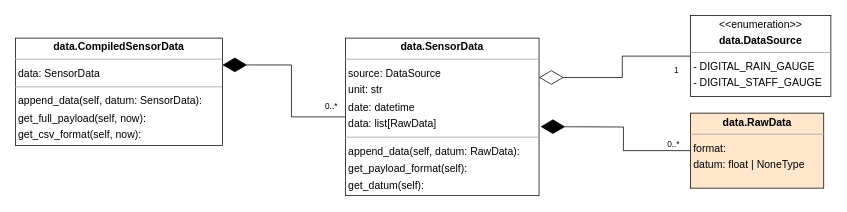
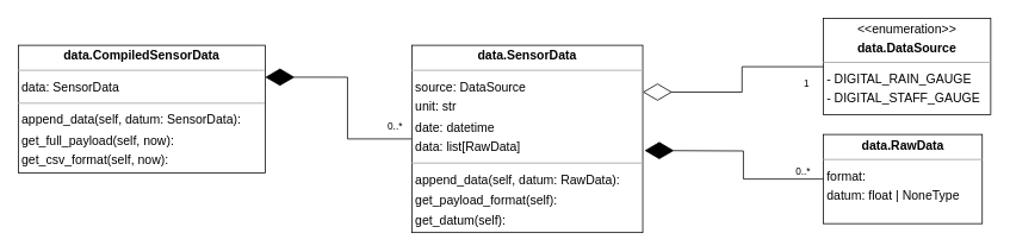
- <mxCell id="10" value="&lt;p style=&quot;margin:0px;margin-top:4px;text-align:center;&quot;&gt;&lt;b&gt;data.RawData&lt;/b&gt;&lt;/p&gt;&lt;hr size=&quot;1&quot;&gt;&lt;p style=&quot;margin:0 0 0 4px;line-height:1.6;&quot;&gt; format:&amp;nbsp;&lt;br&gt; datum: float | NoneType&lt;/p&gt;" style="verticalAlign=top;align=left;overflow=fill;fontSize=14;fontFamily=Helvetica;html=1;rounded=0;shadow=0;comic=0;labelBackgroundColor=none;strokeWidth=1;fillColor=#ffe6cc;" parent="1" vertex="1"><mxGeometry x="920" y="150" width="177.5" height="100" as="geometry" /></mxCell>
+ <mxCell id="10" value="&lt;p style=&quot;margin:0px;margin-top:4px;text-align:center;&quot;&gt;&lt;b&gt;data.RawData&lt;/b&gt;&lt;/p&gt;&lt;hr size=&quot;1&quot;&gt;&lt;p style=&quot;margin:0 0 0 4px;line-height:1.6;&quot;&gt; format:&amp;nbsp;&lt;br&gt; datum: float | NoneType&lt;/p&gt;" style="verticalAlign=top;align=left;overflow=fill;fontSize=14;fontFamily=Helvetica;html=1;rounded=0;shadow=0;comic=0;labelBackgroundColor=none;strokeWidth=1;" parent="1" vertex="1"><mxGeometry x="920" y="150" width="177.5" height="100" as="geometry" /></mxCell>
